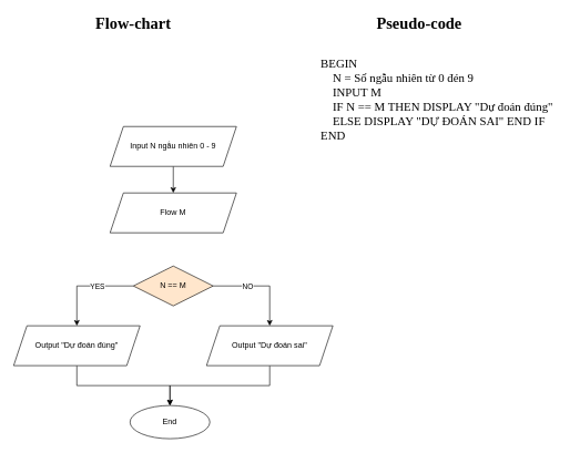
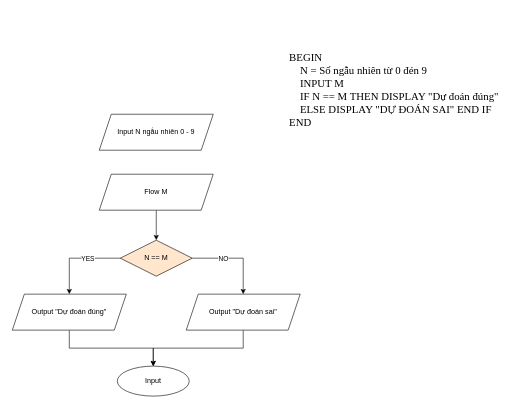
- <mxCell id="2" value="Flow-chart" style="text;html=1;align=center;verticalAlign=middle;whiteSpace=wrap;rounded=0;fontFamily=Times New Roman;fontSize=24;fontStyle=1" vertex="1" parent="1"><mxGeometry x="120" y="20" width="160" height="30" as="geometry" /></mxCell>
- <mxCell id="3" value="Pseudo-code" style="text;html=1;align=center;verticalAlign=middle;whiteSpace=wrap;rounded=0;fontFamily=Times New Roman;fontSize=24;fontStyle=1" vertex="1" parent="1"><mxGeometry x="550" y="20" width="160" height="30" as="geometry" /></mxCell>
- <mxCell id="6" style="edgeStyle=orthogonalEdgeStyle;rounded=0;orthogonalLoop=1;jettySize=auto;html=1;exitX=0.5;exitY=1;exitDx=0;exitDy=0;entryX=0.5;entryY=0;entryDx=0;entryDy=0;" edge="1" parent="1" source="7" target="9"><mxGeometry relative="1" as="geometry" /></mxCell>
+ <mxCell id="8" style="edgeStyle=orthogonalEdgeStyle;rounded=0;orthogonalLoop=1;jettySize=auto;html=1;exitX=0.5;exitY=1;exitDx=0;exitDy=0;entryX=0.5;entryY=0;entryDx=0;entryDy=0;" edge="1" parent="1" source="9" target="14"><mxGeometry relative="1" as="geometry" /></mxCell>
- <mxCell id="5" value="End" style="ellipse;whiteSpace=wrap;html=1;" vertex="1" parent="1"><mxGeometry x="195" y="610" width="120" height="50" as="geometry" /></mxCell>
+ <mxCell id="5" value="Input" style="ellipse;whiteSpace=wrap;html=1;" vertex="1" parent="1"><mxGeometry x="195" y="610" width="120" height="50" as="geometry" /></mxCell>
